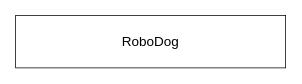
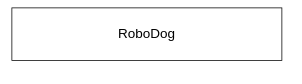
- <mxCell id="2" value="&lt;font style=&quot;font-size: 18px&quot;&gt;RoboDog&lt;/font&gt;" style="rounded=0;whiteSpace=wrap;html=1;" parent="1" vertex="1"><mxGeometry x="20" y="20" width="360" height="70" as="geometry" /></mxCell>
+ <mxCell id="2" value="&lt;font style=&quot;font-size: 18px&quot;&gt;RoboDog&lt;/font&gt;" style="rounded=0;whiteSpace=wrap;html=1;" parent="1" vertex="1"><mxGeometry x="15" y="10" width="360" height="70" as="geometry" /></mxCell>
